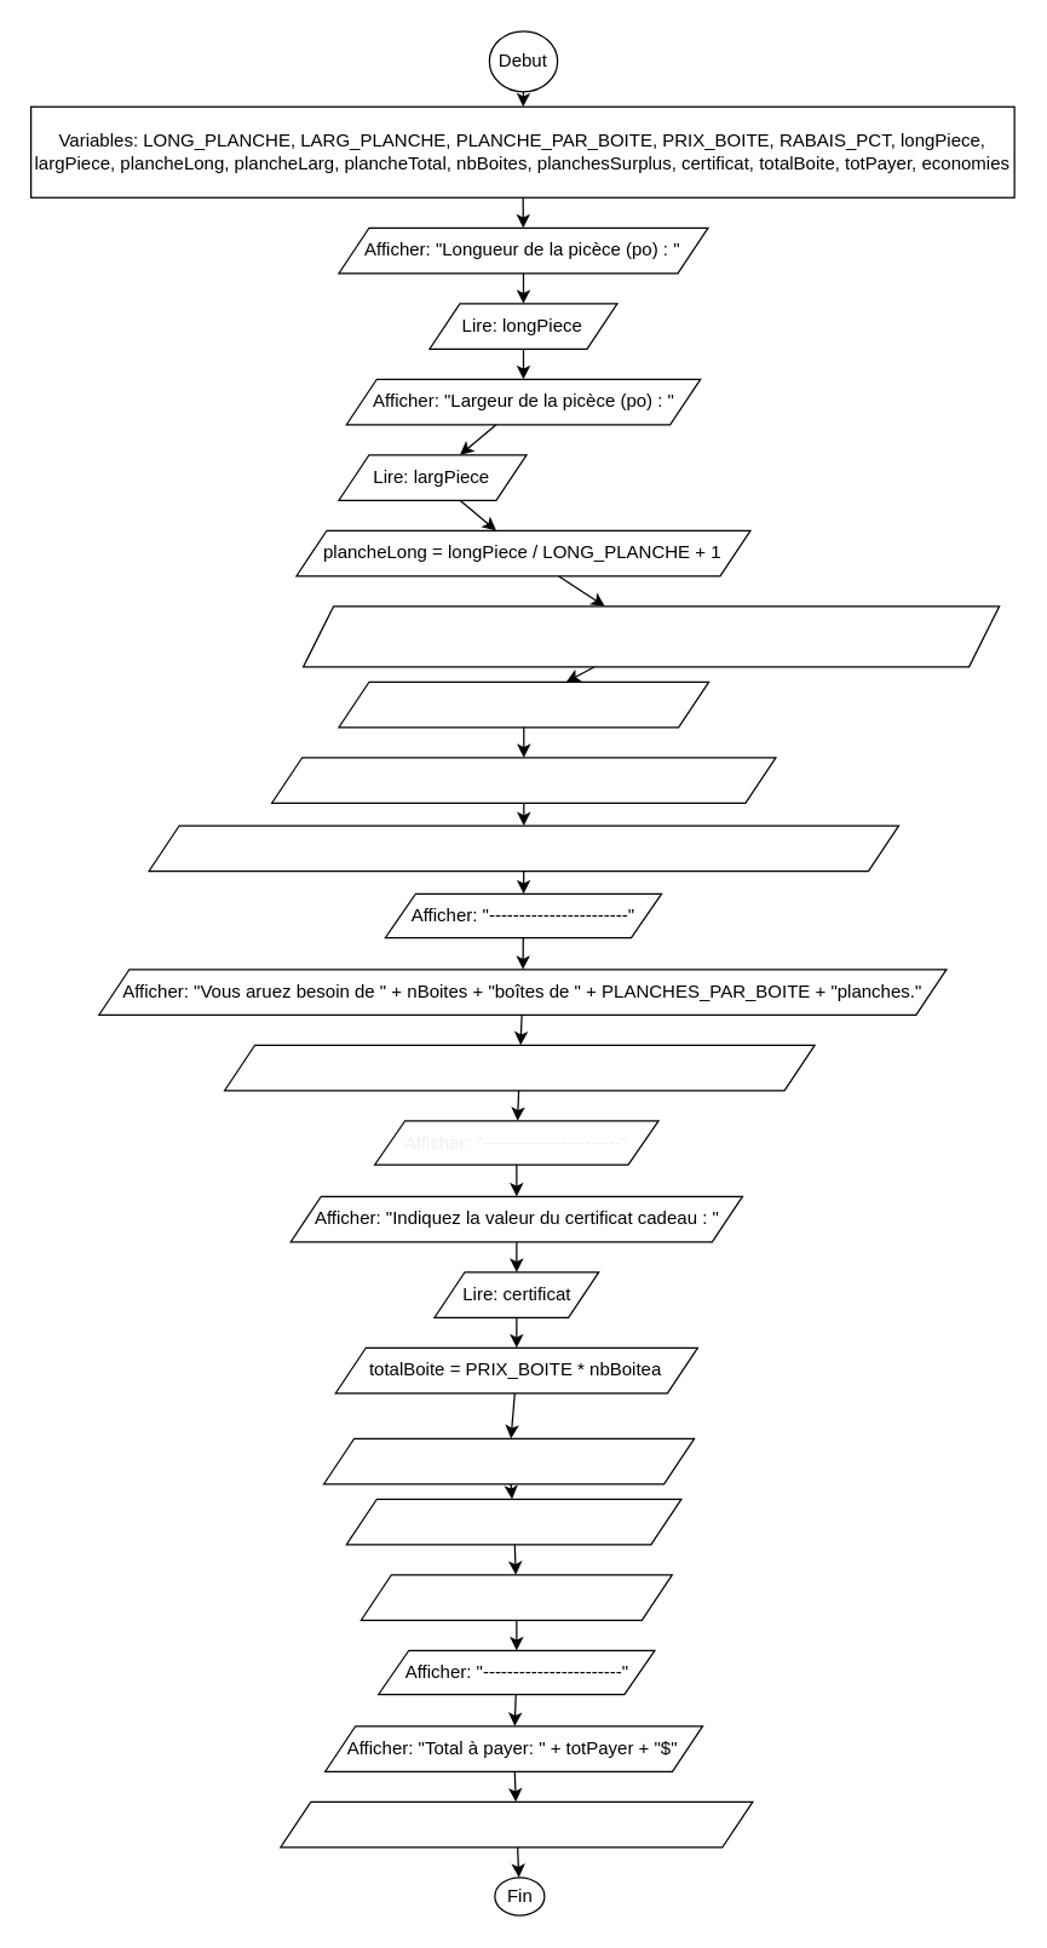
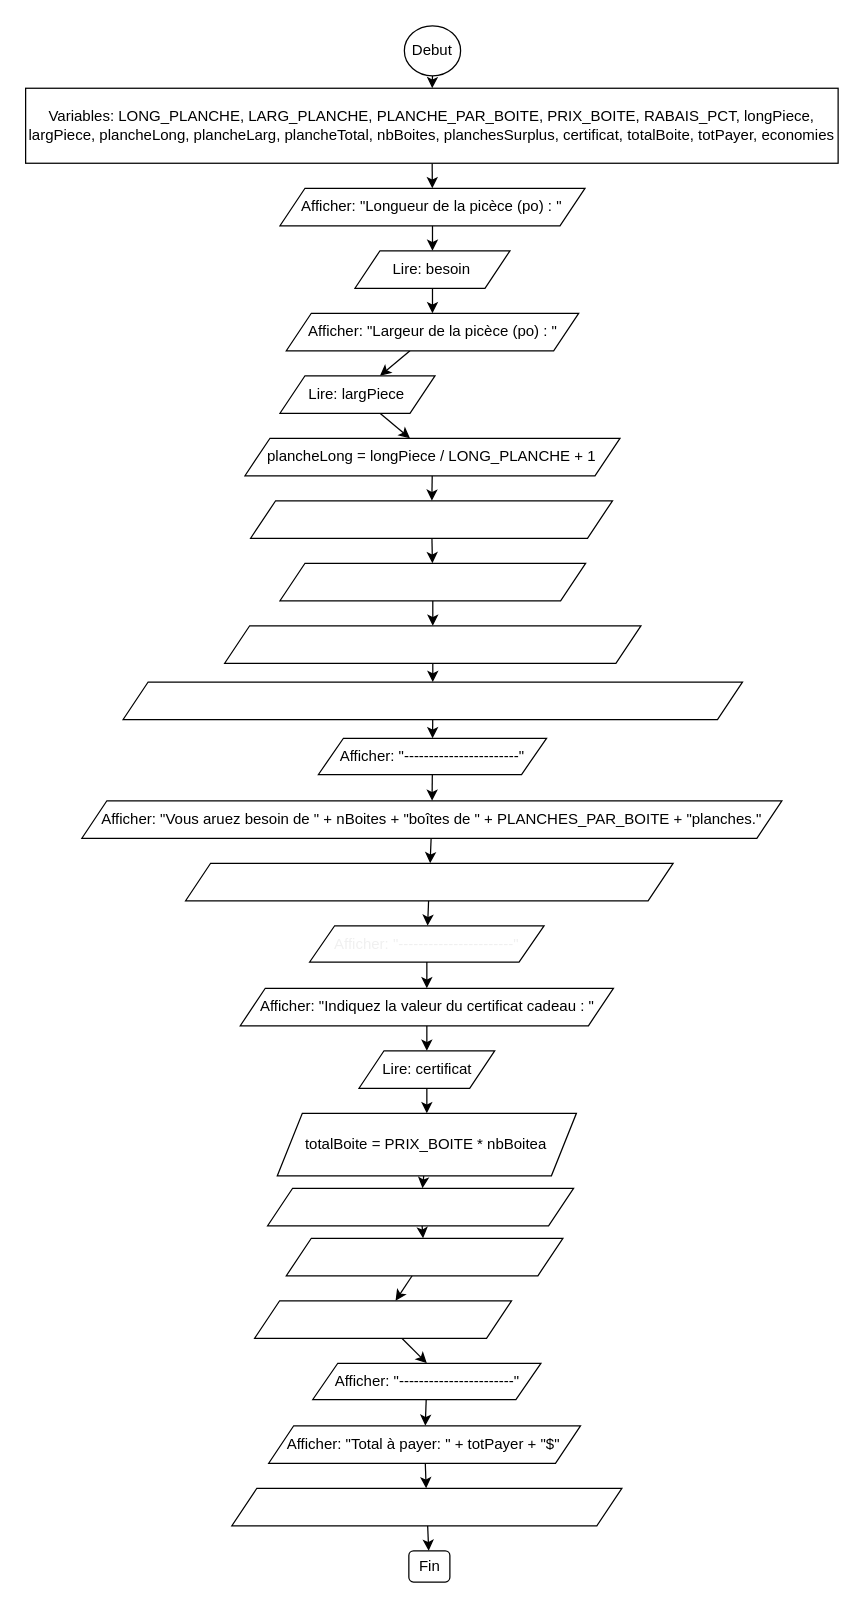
- <mxCell id="11" value="Lire: longPiece" style="shape=parallelogram;perimeter=parallelogramPerimeter;whiteSpace=wrap;html=1;fixedSize=1;fontSize=12;" vertex="1" parent="1"><mxGeometry x="283.49" y="200" width="124" height="30" as="geometry" /></mxCell>
+ <mxCell id="11" value="Lire: besoin" style="shape=parallelogram;perimeter=parallelogramPerimeter;whiteSpace=wrap;html=1;fixedSize=1;fontSize=12;" vertex="1" parent="1"><mxGeometry x="283.49" y="200" width="124" height="30" as="geometry" /></mxCell>
- <mxCell id="17" value="&lt;span id=&quot;docs-internal-guid-e5d86844-7fff-f38b-03a2-4452653fa133&quot; style=&quot;font-size: 12px;&quot;&gt;&lt;span style=&quot;font-size: 12px; font-family: Arial, sans-serif; background-color: transparent; font-variant-numeric: normal; font-variant-east-asian: normal; font-variant-alternates: normal; font-variant-position: normal; vertical-align: baseline;&quot;&gt;&lt;font color=&quot;#ffffff&quot; style=&quot;font-size: 12px;&quot;&gt;plancheLarg = largPiece / LARG_PLANCHE + 1&lt;br style=&quot;font-size: 12px;&quot;&gt;&lt;/font&gt;&lt;/span&gt;&lt;/span&gt;" style="shape=parallelogram;perimeter=parallelogramPerimeter;whiteSpace=wrap;html=1;fixedSize=1;fontSize=12;" vertex="1" parent="1"><mxGeometry x="200" y="400" width="460" height="40" as="geometry" /></mxCell>
+ <mxCell id="17" value="&lt;span id=&quot;docs-internal-guid-e5d86844-7fff-f38b-03a2-4452653fa133&quot; style=&quot;font-size: 12px;&quot;&gt;&lt;span style=&quot;font-size: 12px; font-family: Arial, sans-serif; background-color: transparent; font-variant-numeric: normal; font-variant-east-asian: normal; font-variant-alternates: normal; font-variant-position: normal; vertical-align: baseline;&quot;&gt;&lt;font color=&quot;#ffffff&quot; style=&quot;font-size: 12px;&quot;&gt;plancheLarg = largPiece / LARG_PLANCHE + 1&lt;br style=&quot;font-size: 12px;&quot;&gt;&lt;/font&gt;&lt;/span&gt;&lt;/span&gt;" style="shape=parallelogram;perimeter=parallelogramPerimeter;whiteSpace=wrap;html=1;fixedSize=1;fontSize=12;" vertex="1" parent="1"><mxGeometry x="200" y="400" width="289.51" height="30" as="geometry" /></mxCell>
- <mxCell id="37" value="totalBoite = PRIX_BOITE * nbBoitea" style="shape=parallelogram;perimeter=parallelogramPerimeter;whiteSpace=wrap;html=1;fixedSize=1;fontSize=12;" vertex="1" parent="1"><mxGeometry x="221.35" y="890" width="239.27" height="30" as="geometry" /></mxCell>
+ <mxCell id="37" value="totalBoite = PRIX_BOITE * nbBoitea" style="shape=parallelogram;perimeter=parallelogramPerimeter;whiteSpace=wrap;html=1;fixedSize=1;fontSize=12;" vertex="1" parent="1"><mxGeometry x="221.35" y="890" width="239.27" height="50" as="geometry" /></mxCell>
- <mxCell id="49" value="&lt;span id=&quot;docs-internal-guid-6f63be68-7fff-d350-7b39-4f58957950a7&quot; style=&quot;font-size: 12px;&quot;&gt;&lt;p style=&quot;line-height: 1.8; margin-top: 0pt; margin-bottom: 0pt; font-size: 12px;&quot; dir=&quot;ltr&quot;&gt;&lt;span style=&quot;font-size: 12px; font-family: Arial, sans-serif; background-color: transparent; font-variant-numeric: normal; font-variant-east-asian: normal; font-variant-alternates: normal; font-variant-position: normal; vertical-align: baseline;&quot;&gt;&lt;font color=&quot;#ffffff&quot; style=&quot;font-size: 12px;&quot;&gt;totPayer = totalBoite - certificat&lt;br style=&quot;font-size: 12px;&quot;&gt;&lt;/font&gt;&lt;/span&gt;&lt;/p&gt;&lt;/span&gt;" style="shape=parallelogram;perimeter=parallelogramPerimeter;whiteSpace=wrap;html=1;fixedSize=1;fontSize=12;" vertex="1" parent="1"><mxGeometry x="238.22" y="1040" width="205.52" height="30" as="geometry" /></mxCell>
+ <mxCell id="49" value="&lt;span id=&quot;docs-internal-guid-6f63be68-7fff-d350-7b39-4f58957950a7&quot; style=&quot;font-size: 12px;&quot;&gt;&lt;p style=&quot;line-height: 1.8; margin-top: 0pt; margin-bottom: 0pt; font-size: 12px;&quot; dir=&quot;ltr&quot;&gt;&lt;span style=&quot;font-size: 12px; font-family: Arial, sans-serif; background-color: transparent; font-variant-numeric: normal; font-variant-east-asian: normal; font-variant-alternates: normal; font-variant-position: normal; vertical-align: baseline;&quot;&gt;&lt;font color=&quot;#ffffff&quot; style=&quot;font-size: 12px;&quot;&gt;totPayer = totalBoite - certificat&lt;br style=&quot;font-size: 12px;&quot;&gt;&lt;/font&gt;&lt;/span&gt;&lt;/p&gt;&lt;/span&gt;" style="shape=parallelogram;perimeter=parallelogramPerimeter;whiteSpace=wrap;html=1;fixedSize=1;fontSize=12;" vertex="1" parent="1"><mxGeometry x="203.22" y="1040" width="205.52" height="30" as="geometry" /></mxCell>
- <mxCell id="50" value="Fin" style="ellipse;whiteSpace=wrap;html=1;fontSize=12;" vertex="1" parent="1"><mxGeometry x="326.58" y="1240" width="32.83" height="25" as="geometry" /></mxCell>
+ <mxCell id="50" value="Fin" style="whiteSpace=wrap;html=1;fontSize=12;rounded=1;" vertex="1" parent="1"><mxGeometry x="326.58" y="1240" width="32.83" height="25" as="geometry" /></mxCell>
